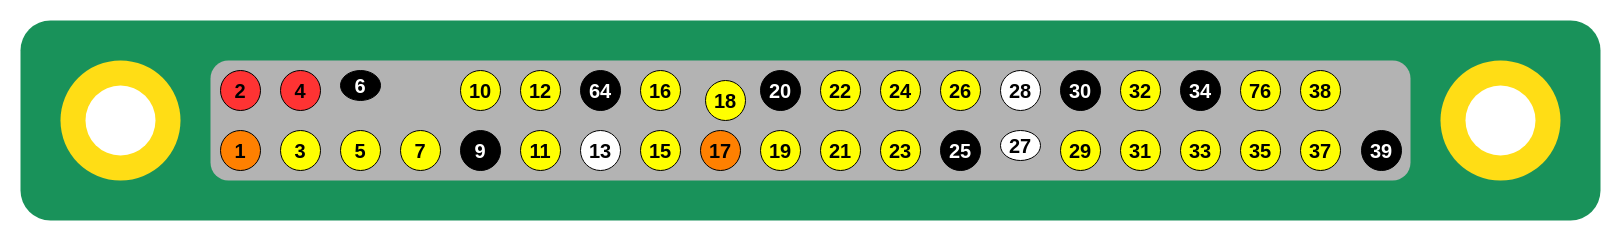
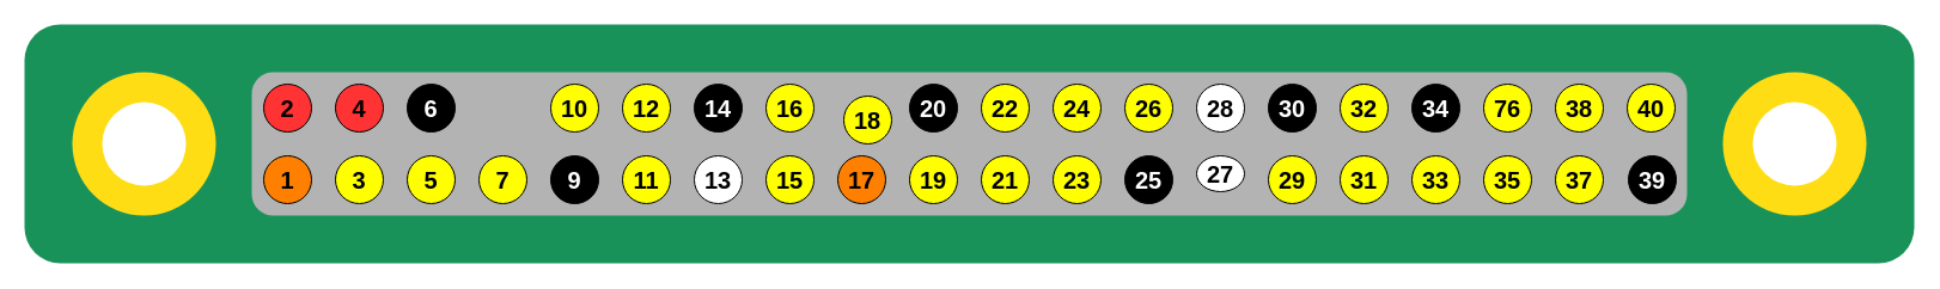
- <mxCell id="32" value="6" style="ellipse;whiteSpace=wrap;html=1;aspect=fixed;fontStyle=1;fontSize=20;fillColor=#000000;labelBackgroundColor=none;fontColor=#FFFFFF;" vertex="1" parent="1"><mxGeometry x="340" y="70" width="40" height="30" as="geometry" /></mxCell>
+ <mxCell id="32" value="6" style="ellipse;whiteSpace=wrap;html=1;aspect=fixed;fontStyle=1;fontSize=20;fillColor=#000000;labelBackgroundColor=none;fontColor=#FFFFFF;" vertex="1" parent="1"><mxGeometry x="340" y="70" width="40" height="40" as="geometry" /></mxCell>
- <mxCell id="35" value="64" style="ellipse;whiteSpace=wrap;html=1;aspect=fixed;fontStyle=1;fontSize=20;fillColor=#000000;labelBackgroundColor=none;fontColor=#FFFFFF;" vertex="1" parent="1"><mxGeometry x="580" y="70" width="40" height="40" as="geometry" /></mxCell>
+ <mxCell id="35" value="14" style="ellipse;whiteSpace=wrap;html=1;aspect=fixed;fontStyle=1;fontSize=20;fillColor=#000000;labelBackgroundColor=none;fontColor=#FFFFFF;" vertex="1" parent="1"><mxGeometry x="580" y="70" width="40" height="40" as="geometry" /></mxCell>
+ <mxCell id="47" value="40" style="ellipse;whiteSpace=wrap;html=1;aspect=fixed;fontStyle=1;fontSize=20;fillColor=#FFFF00;" vertex="1" parent="1"><mxGeometry x="1360" y="70" width="40" height="40" as="geometry" /></mxCell>
